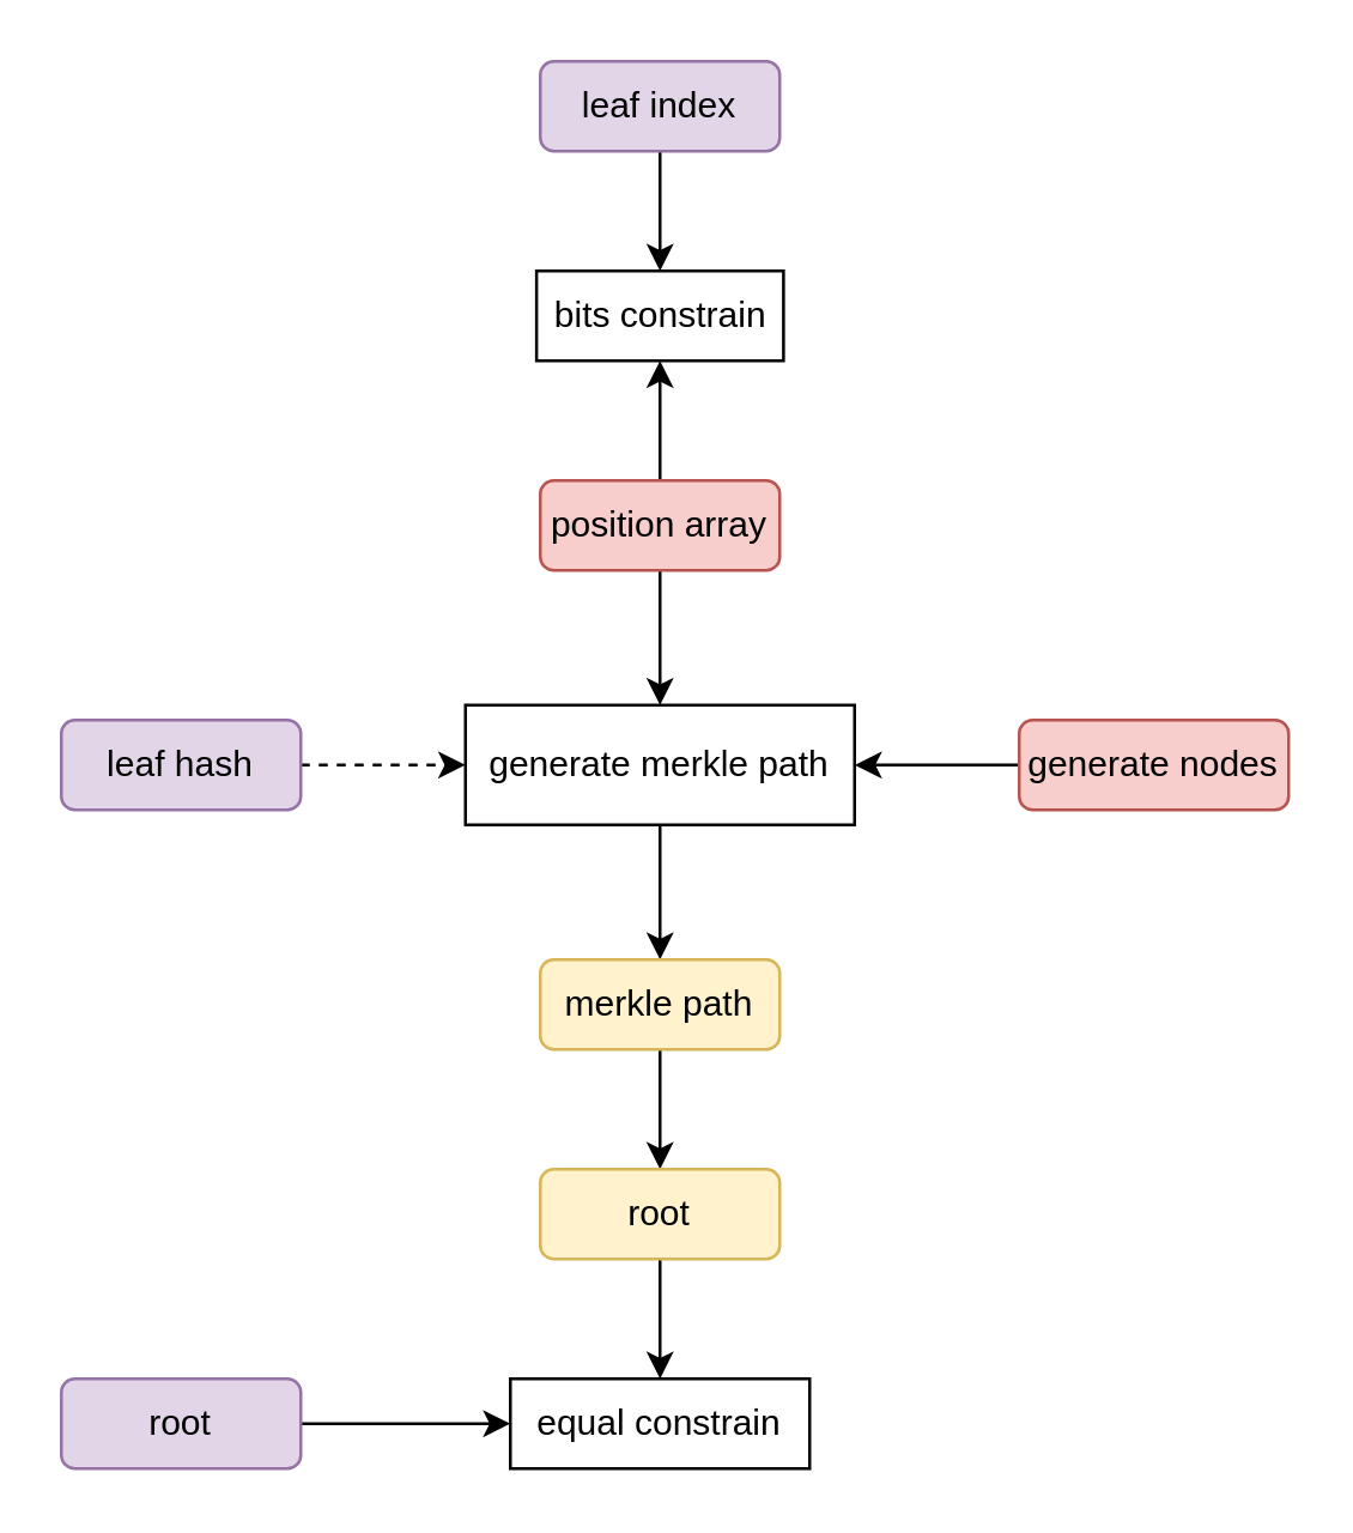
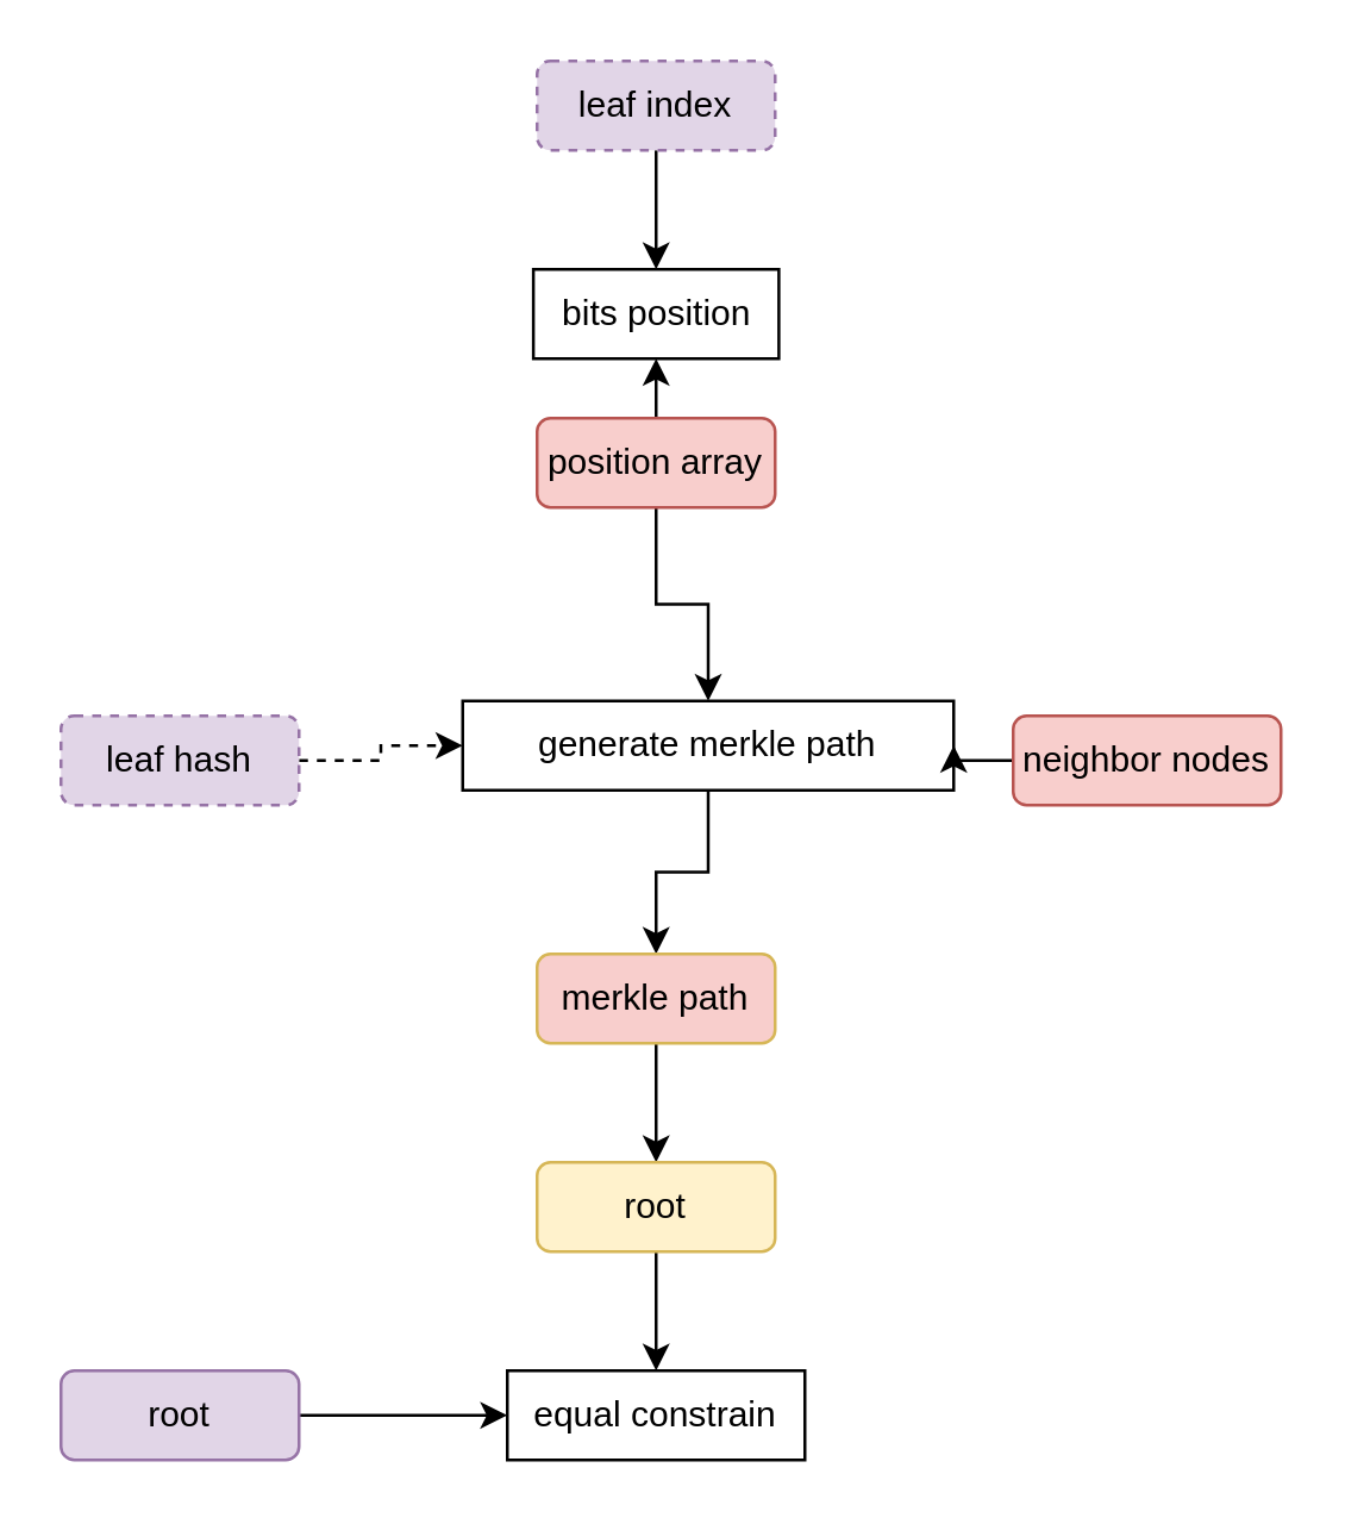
- <mxCell id="8" value="leaf index" style="rounded=1;whiteSpace=wrap;html=1;fontFamily=Helvetica;fillColor=#e1d5e7;strokeColor=#9673a6;" parent="1" vertex="1"><mxGeometry x="180" y="20" width="80" height="30" as="geometry" /></mxCell>
+ <mxCell id="8" value="leaf index" style="rounded=1;whiteSpace=wrap;html=1;fontFamily=Helvetica;fillColor=#e1d5e7;strokeColor=#9673a6;dashed=1;" parent="1" vertex="1"><mxGeometry x="180" y="20" width="80" height="30" as="geometry" /></mxCell>
- <mxCell id="19" value="bits constrain" style="rounded=0;whiteSpace=wrap;html=1;" parent="1" vertex="1"><mxGeometry x="178.75" y="90" width="82.5" height="30" as="geometry" /></mxCell>
+ <mxCell id="19" value="bits position" style="rounded=0;whiteSpace=wrap;html=1;" parent="1" vertex="1"><mxGeometry x="178.75" y="90" width="82.5" height="30" as="geometry" /></mxCell>
- <mxCell id="6" value="position array" style="rounded=1;whiteSpace=wrap;html=1;fontFamily=Helvetica;fillColor=#f8cecc;strokeColor=#b85450;" parent="1" vertex="1"><mxGeometry x="180" y="160" width="80" height="30" as="geometry" /></mxCell>
+ <mxCell id="6" value="position array" style="rounded=1;whiteSpace=wrap;html=1;fontFamily=Helvetica;fillColor=#f8cecc;strokeColor=#b85450;" parent="1" vertex="1"><mxGeometry x="180" y="140" width="80" height="30" as="geometry" /></mxCell>
- <mxCell id="10" value="leaf hash" style="rounded=1;whiteSpace=wrap;html=1;fontFamily=Helvetica;fillColor=#e1d5e7;strokeColor=#9673a6;" parent="1" vertex="1"><mxGeometry x="20" y="240" width="80" height="30" as="geometry" /></mxCell>
+ <mxCell id="10" value="leaf hash" style="rounded=1;whiteSpace=wrap;html=1;fontFamily=Helvetica;fillColor=#e1d5e7;strokeColor=#9673a6;dashed=1;" parent="1" vertex="1"><mxGeometry x="20" y="240" width="80" height="30" as="geometry" /></mxCell>
- <mxCell id="3" value="generate merkle path" style="rounded=0;whiteSpace=wrap;html=1;" parent="1" vertex="1"><mxGeometry x="155" y="235" width="130" height="40" as="geometry" /></mxCell>
+ <mxCell id="3" value="generate merkle path" style="rounded=0;whiteSpace=wrap;html=1;" parent="1" vertex="1"><mxGeometry x="155" y="235" width="165" height="30" as="geometry" /></mxCell>
- <mxCell id="18" value="generate nodes" style="rounded=1;whiteSpace=wrap;html=1;fontFamily=Helvetica;fillColor=#f8cecc;strokeColor=#b85450;" parent="1" vertex="1"><mxGeometry x="340" y="240" width="90" height="30" as="geometry" /></mxCell>
+ <mxCell id="18" value="neighbor nodes" style="rounded=1;whiteSpace=wrap;html=1;fontFamily=Helvetica;fillColor=#f8cecc;strokeColor=#b85450;" parent="1" vertex="1"><mxGeometry x="340" y="240" width="90" height="30" as="geometry" /></mxCell>
- <mxCell id="20" value="merkle path" style="rounded=1;whiteSpace=wrap;html=1;fontFamily=Helvetica;fillColor=#fff2cc;strokeColor=#d6b656;" vertex="1" parent="1"><mxGeometry x="180" y="320" width="80" height="30" as="geometry" /></mxCell>
+ <mxCell id="20" value="merkle path" style="rounded=1;whiteSpace=wrap;html=1;fontFamily=Helvetica;fillColor=#f8cecc;strokeColor=#d6b656;" vertex="1" parent="1"><mxGeometry x="180" y="320" width="80" height="30" as="geometry" /></mxCell>
